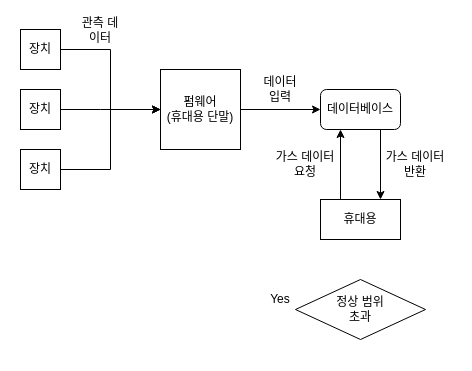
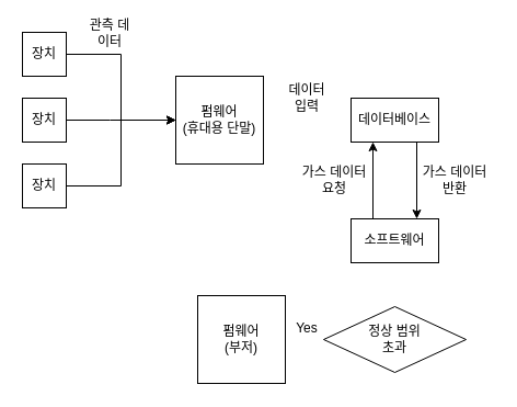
- <mxCell id="4" style="edgeStyle=orthogonalEdgeStyle;rounded=0;orthogonalLoop=1;jettySize=auto;html=1;entryX=0;entryY=0.5;entryDx=0;entryDy=0;" edge="1" parent="1" source="5" target="9"><mxGeometry relative="1" as="geometry" /></mxCell>
- <mxCell id="9" value="데이터베이스" style="whiteSpace=wrap;html=1;rounded=1;" vertex="1" parent="1"><mxGeometry x="320" y="89" width="80" height="40" as="geometry" /></mxCell>
+ <mxCell id="9" value="데이터베이스" style="rounded=0;whiteSpace=wrap;html=1;" vertex="1" parent="1"><mxGeometry x="320" y="89" width="80" height="40" as="geometry" /></mxCell>
- <mxCell id="7" value="휴대용" style="rounded=0;whiteSpace=wrap;html=1;" vertex="1" parent="1"><mxGeometry x="320" y="199" width="80" height="40" as="geometry" /></mxCell>
+ <mxCell id="7" value="소프트웨어" style="rounded=0;whiteSpace=wrap;html=1;" vertex="1" parent="1"><mxGeometry x="320" y="199" width="80" height="40" as="geometry" /></mxCell>
+ <mxCell id="18" value="펌웨어&lt;br&gt;(부저)" style="whiteSpace=wrap;html=1;aspect=fixed;" vertex="1" parent="1"><mxGeometry x="180" y="269" width="80" height="80" as="geometry" /></mxCell>
